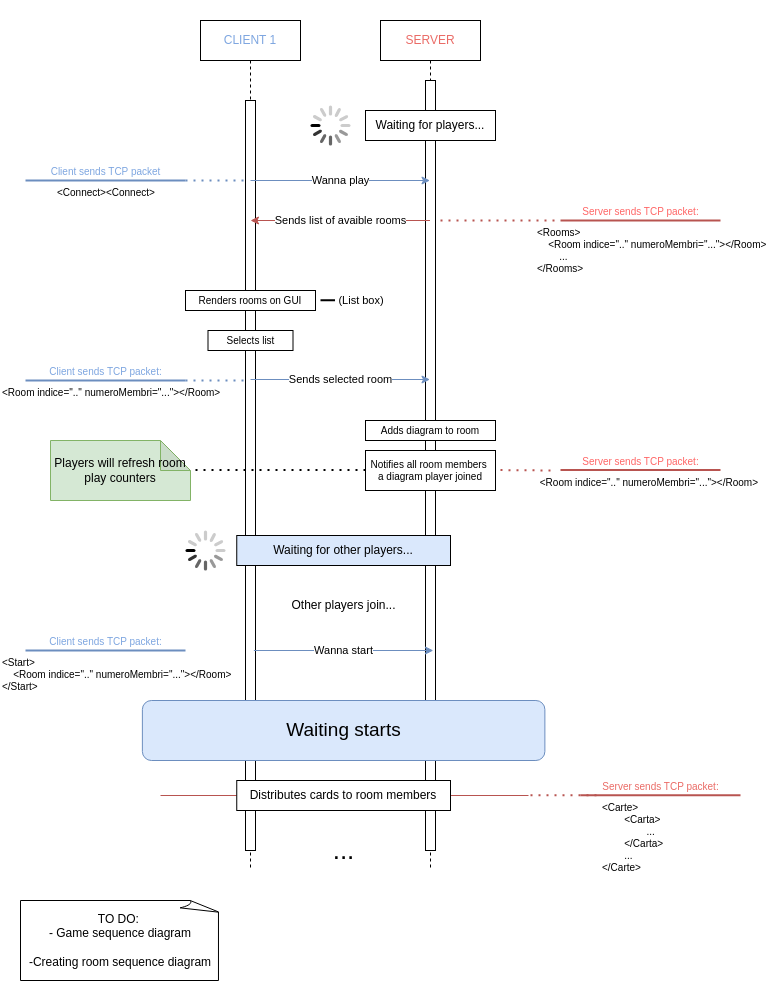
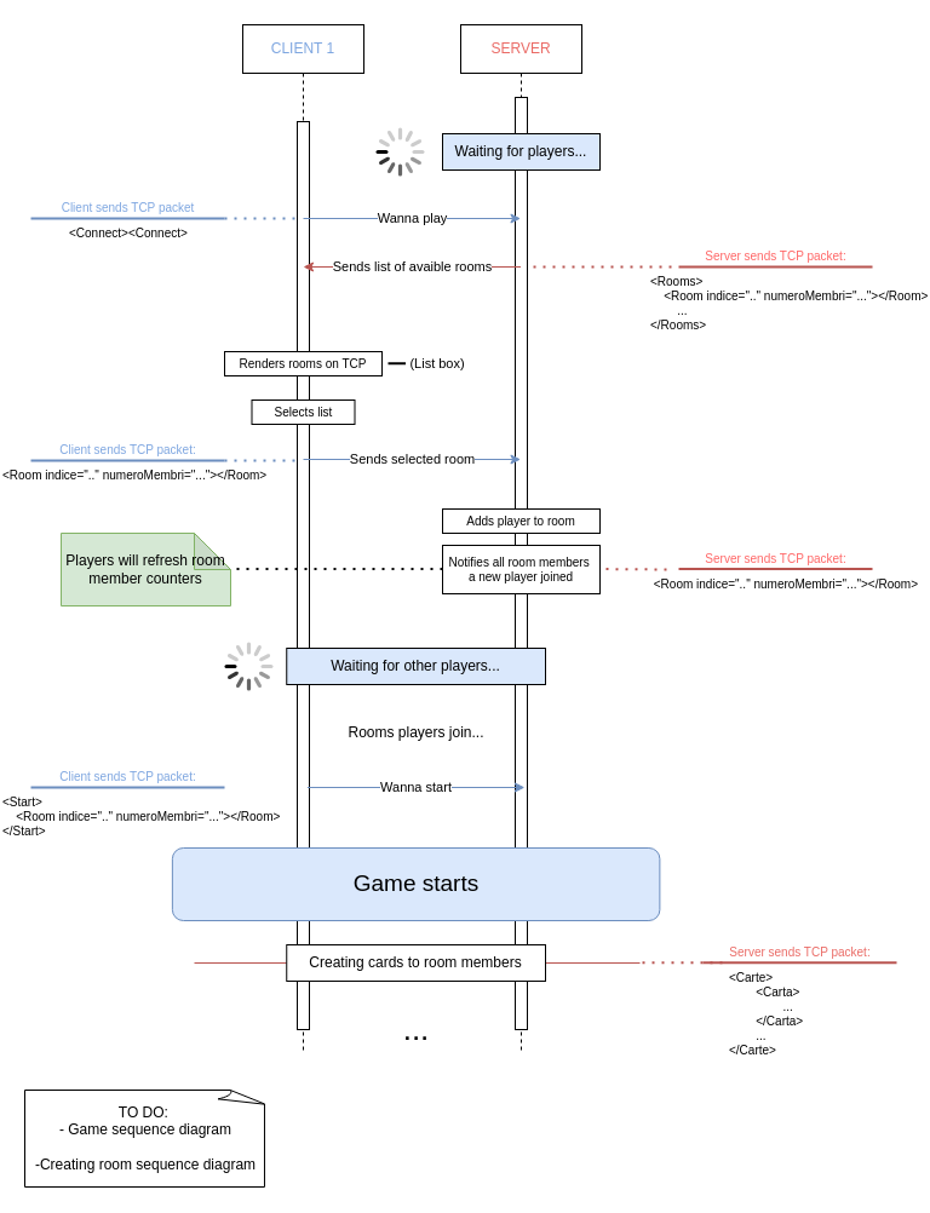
- <mxCell id="6" value="Waiting for players..." style="html=1;dropTarget=0;whiteSpace=wrap;" parent="1" vertex="1"><mxGeometry x="365" y="110" width="130" height="30" as="geometry" /></mxCell>
+ <mxCell id="6" value="Waiting for players..." style="html=1;dropTarget=0;whiteSpace=wrap;fillColor=#dae8fc;" parent="1" vertex="1"><mxGeometry x="365" y="110" width="130" height="30" as="geometry" /></mxCell>
- <mxCell id="18" value="Renders rooms on GUI" style="html=1;dropTarget=0;whiteSpace=wrap;fontSize=10;" parent="1" vertex="1"><mxGeometry x="185" y="290" width="130" height="20" as="geometry" /></mxCell>
+ <mxCell id="18" value="Renders rooms on TCP" style="html=1;dropTarget=0;whiteSpace=wrap;fontSize=10;" parent="1" vertex="1"><mxGeometry x="185" y="290" width="130" height="20" as="geometry" /></mxCell>
- <mxCell id="26" value="Adds diagram to room" style="html=1;dropTarget=0;whiteSpace=wrap;fontSize=10;" parent="1" vertex="1"><mxGeometry x="365" y="420" width="130" height="20" as="geometry" /></mxCell>
+ <mxCell id="26" value="Adds player to room" style="html=1;dropTarget=0;whiteSpace=wrap;fontSize=10;" parent="1" vertex="1"><mxGeometry x="365" y="420" width="130" height="20" as="geometry" /></mxCell>
- <mxCell id="34" value="Players will refresh room play counters" style="shape=note;whiteSpace=wrap;html=1;backgroundOutline=1;darkOpacity=0.05;fillColor=#d5e8d4;strokeColor=#82b366;" parent="1" vertex="1"><mxGeometry x="50" y="440" width="140" height="60" as="geometry" /></mxCell>
+ <mxCell id="34" value="Players will refresh room member counters" style="shape=note;whiteSpace=wrap;html=1;backgroundOutline=1;darkOpacity=0.05;fillColor=#d5e8d4;strokeColor=#82b366;" parent="1" vertex="1"><mxGeometry x="50" y="440" width="140" height="60" as="geometry" /></mxCell>
- <mxCell id="29" value="Notifies all room members&amp;nbsp;&lt;br&gt;a diagram player joined" style="html=1;dropTarget=0;whiteSpace=wrap;fontSize=10;" parent="1" vertex="1"><mxGeometry x="365" y="450" width="130" height="40" as="geometry" /></mxCell>
+ <mxCell id="29" value="Notifies all room members&amp;nbsp;&lt;br&gt;a new player joined" style="html=1;dropTarget=0;whiteSpace=wrap;fontSize=10;" parent="1" vertex="1"><mxGeometry x="365" y="450" width="130" height="40" as="geometry" /></mxCell>
- <mxCell id="35" value="Other players join..." style="text;html=1;align=center;verticalAlign=middle;resizable=0;points=[];autosize=1;strokeColor=none;fillColor=none;" parent="1" vertex="1"><mxGeometry x="278.13" y="590" width="130" height="30" as="geometry" /></mxCell>
+ <mxCell id="35" value="Rooms players join..." style="text;html=1;align=center;verticalAlign=middle;resizable=0;points=[];autosize=1;strokeColor=none;fillColor=none;" parent="1" vertex="1"><mxGeometry x="278.13" y="590" width="130" height="30" as="geometry" /></mxCell>
- <mxCell id="8" value="&lt;font style=&quot;font-size: 19px;&quot;&gt;Waiting starts&lt;/font&gt;" style="rounded=1;whiteSpace=wrap;html=1;fillColor=#dae8fc;strokeColor=#6c8ebf;" parent="1" vertex="1"><mxGeometry x="141.88" y="700" width="402.5" height="60" as="geometry" /></mxCell>
+ <mxCell id="8" value="&lt;font style=&quot;font-size: 19px;&quot;&gt;Game starts&lt;/font&gt;" style="rounded=1;whiteSpace=wrap;html=1;fillColor=#dae8fc;strokeColor=#6c8ebf;" parent="1" vertex="1"><mxGeometry x="141.88" y="700" width="402.5" height="60" as="geometry" /></mxCell>
- <mxCell id="44" value="Distributes cards to room members" style="html=1;dropTarget=0;whiteSpace=wrap;" parent="1" vertex="1"><mxGeometry x="236.25" y="780" width="213.75" height="30" as="geometry" /></mxCell>
+ <mxCell id="44" value="Creating cards to room members" style="html=1;dropTarget=0;whiteSpace=wrap;" parent="1" vertex="1"><mxGeometry x="236.25" y="780" width="213.75" height="30" as="geometry" /></mxCell>
